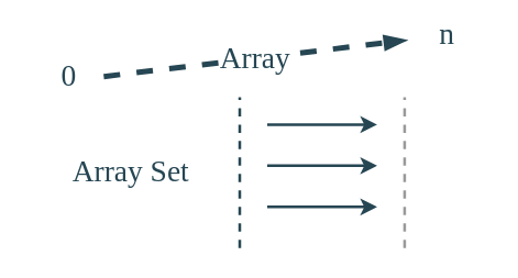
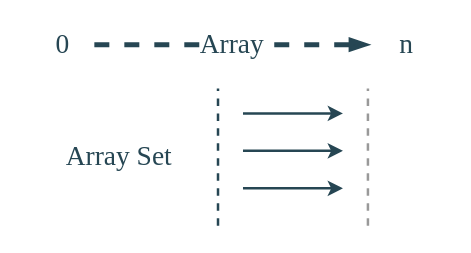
- <mxCell id="4" value="n" style="text;html=1;align=center;verticalAlign=middle;whiteSpace=wrap;rounded=0;fontFamily=Ubuntu;fontSize=22;fontColor=#264653;fontStyle=0;" parent="1" vertex="1"><mxGeometry x="295" y="10" width="60" height="30" as="geometry" /></mxCell>
+ <mxCell id="4" value="n" style="text;html=1;align=center;verticalAlign=middle;whiteSpace=wrap;rounded=0;fontFamily=Ubuntu;fontSize=22;fontColor=#264653;fontStyle=0;" parent="1" vertex="1"><mxGeometry x="295" y="20" width="60" height="30" as="geometry" /></mxCell>
- <mxCell id="3" value="0" style="text;html=1;align=center;verticalAlign=middle;whiteSpace=wrap;rounded=0;fontFamily=Ubuntu;fontSize=22;fontColor=#264653;fontStyle=0;" parent="1" vertex="1"><mxGeometry x="20" y="40" width="60" height="30" as="geometry" /></mxCell>
+ <mxCell id="3" value="0" style="text;html=1;align=center;verticalAlign=middle;whiteSpace=wrap;rounded=0;fontFamily=Ubuntu;fontSize=22;fontColor=#264653;fontStyle=0;" parent="1" vertex="1"><mxGeometry x="20" y="20" width="60" height="30" as="geometry" /></mxCell>
